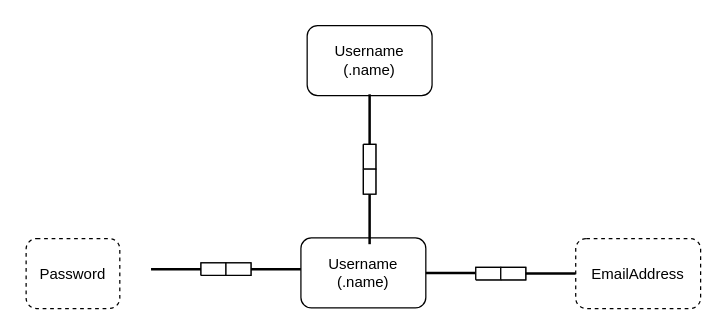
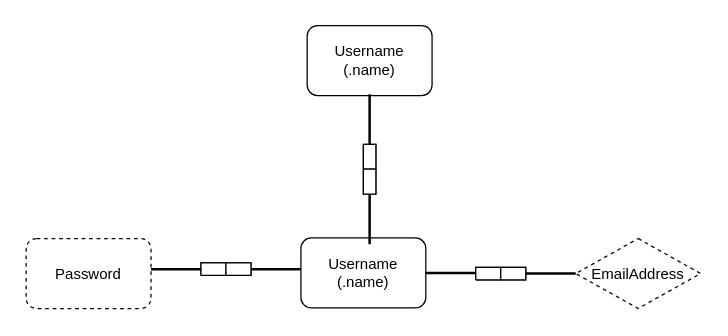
- <mxCell id="9" value="Password" style="whiteSpace=wrap;html=1;rounded=1;dashed=1;" vertex="1" parent="1"><mxGeometry x="20" y="190.5" width="75" height="56" as="geometry" /></mxCell>
+ <mxCell id="9" value="Password" style="whiteSpace=wrap;html=1;rounded=1;dashed=1;" vertex="1" parent="1"><mxGeometry x="20" y="190.5" width="100" height="56" as="geometry" /></mxCell>
- <mxCell id="8" value="&lt;div&gt;EmailAddress&lt;br&gt;&lt;/div&gt;" style="whiteSpace=wrap;html=1;rounded=1;dashed=1;" vertex="1" parent="1"><mxGeometry x="460" y="190.5" width="100" height="56" as="geometry" /></mxCell>
+ <mxCell id="8" value="&lt;div&gt;EmailAddress&lt;br&gt;&lt;/div&gt;" style="rhombus;whiteSpace=wrap;html=1;dashed=1;" vertex="1" parent="1"><mxGeometry x="460" y="190.5" width="100" height="56" as="geometry" /></mxCell>
